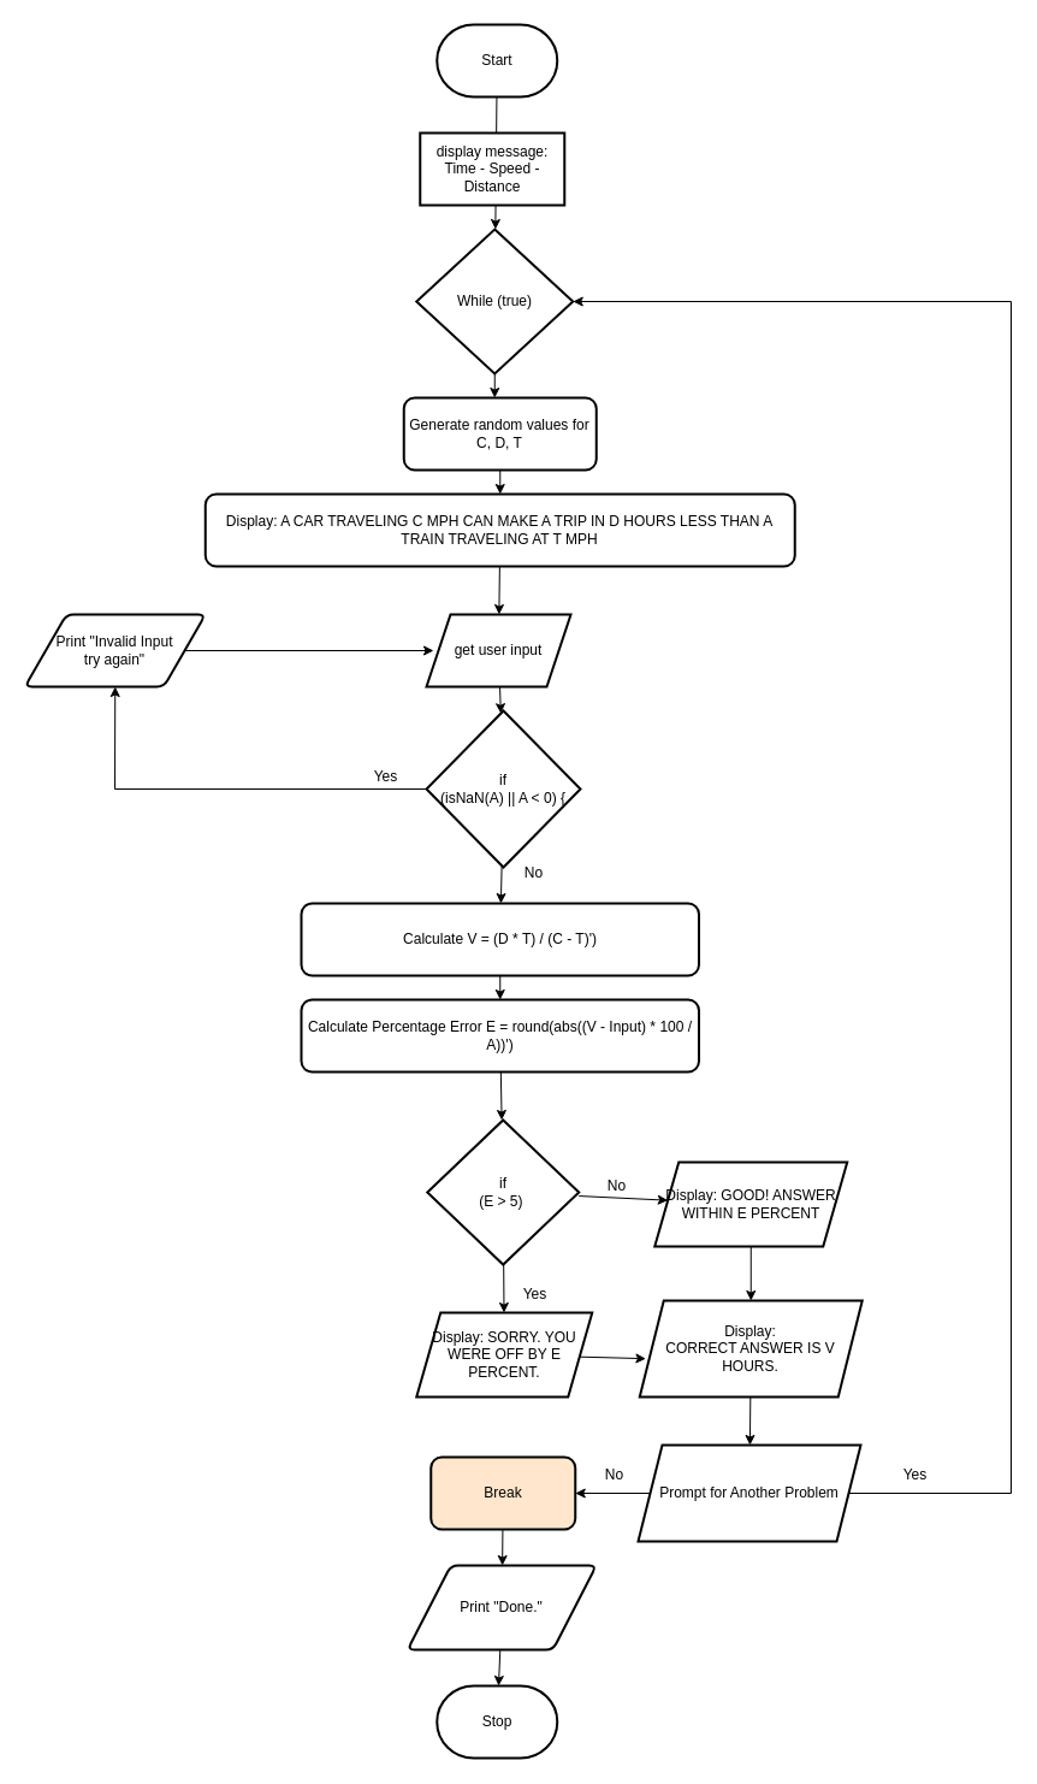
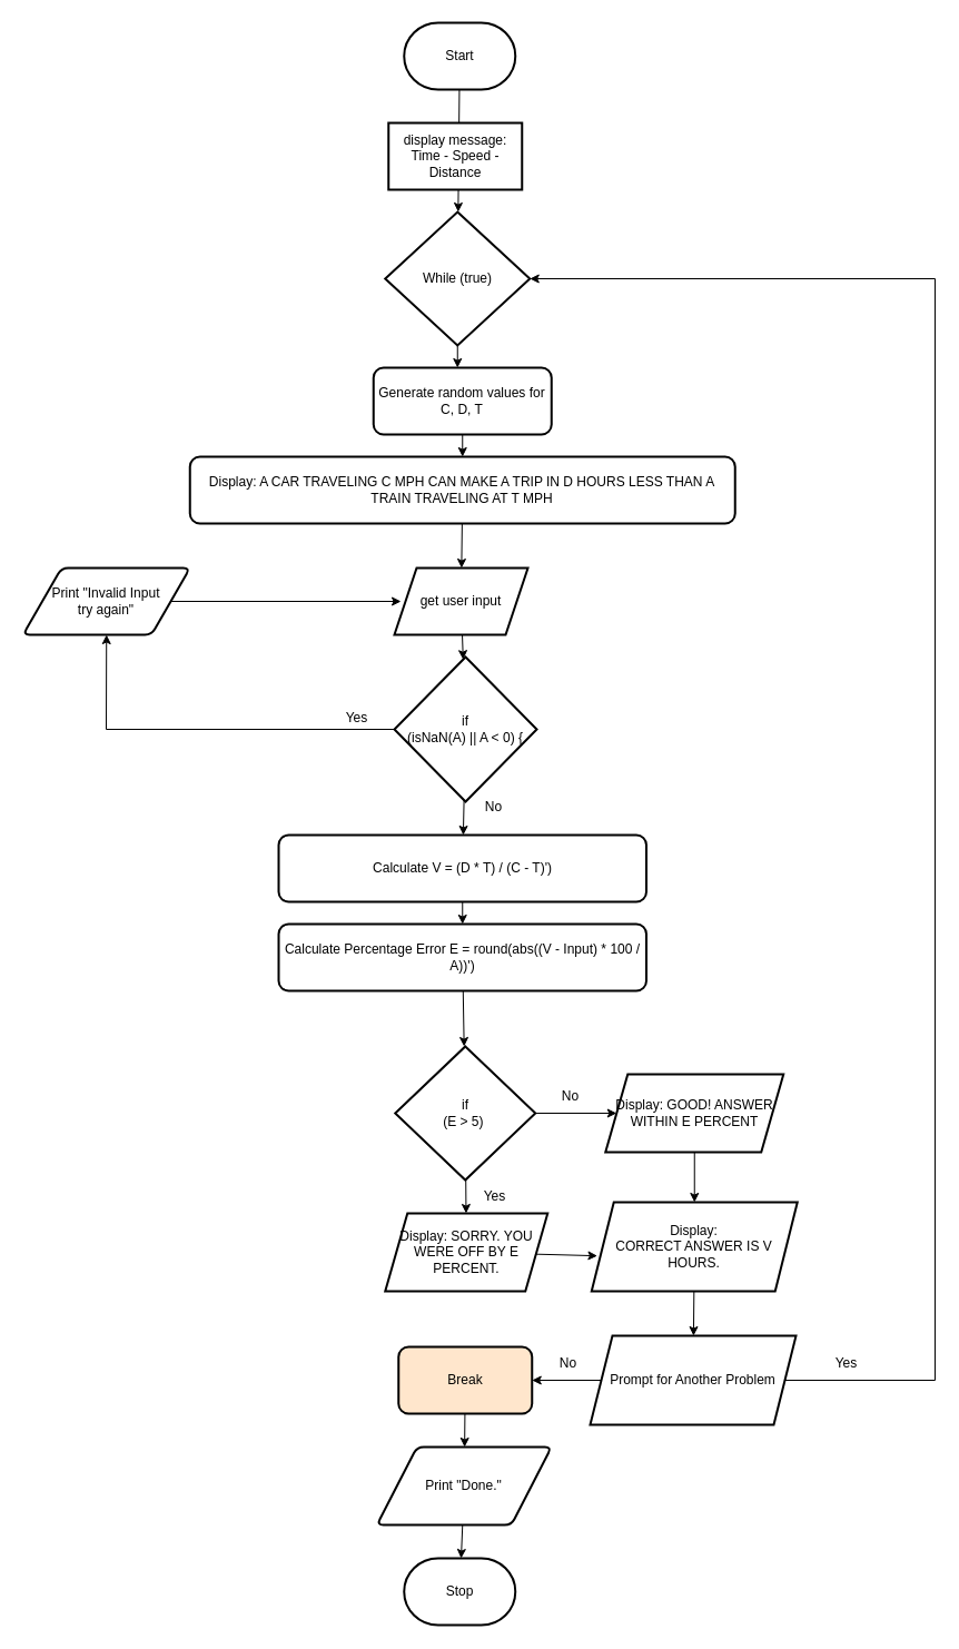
- <mxCell id="15" value="if &lt;br&gt;(E &amp;gt; 5)&amp;nbsp;" style="strokeWidth=2;html=1;shape=mxgraph.flowchart.decision;whiteSpace=wrap;" vertex="1" parent="1"><mxGeometry x="354.75" y="930" width="126" height="120" as="geometry" /></mxCell>
+ <mxCell id="15" value="if &lt;br&gt;(E &amp;gt; 5)&amp;nbsp;" style="strokeWidth=2;html=1;shape=mxgraph.flowchart.decision;whiteSpace=wrap;" vertex="1" parent="1"><mxGeometry x="354.75" y="940" width="126" height="120" as="geometry" /></mxCell>
